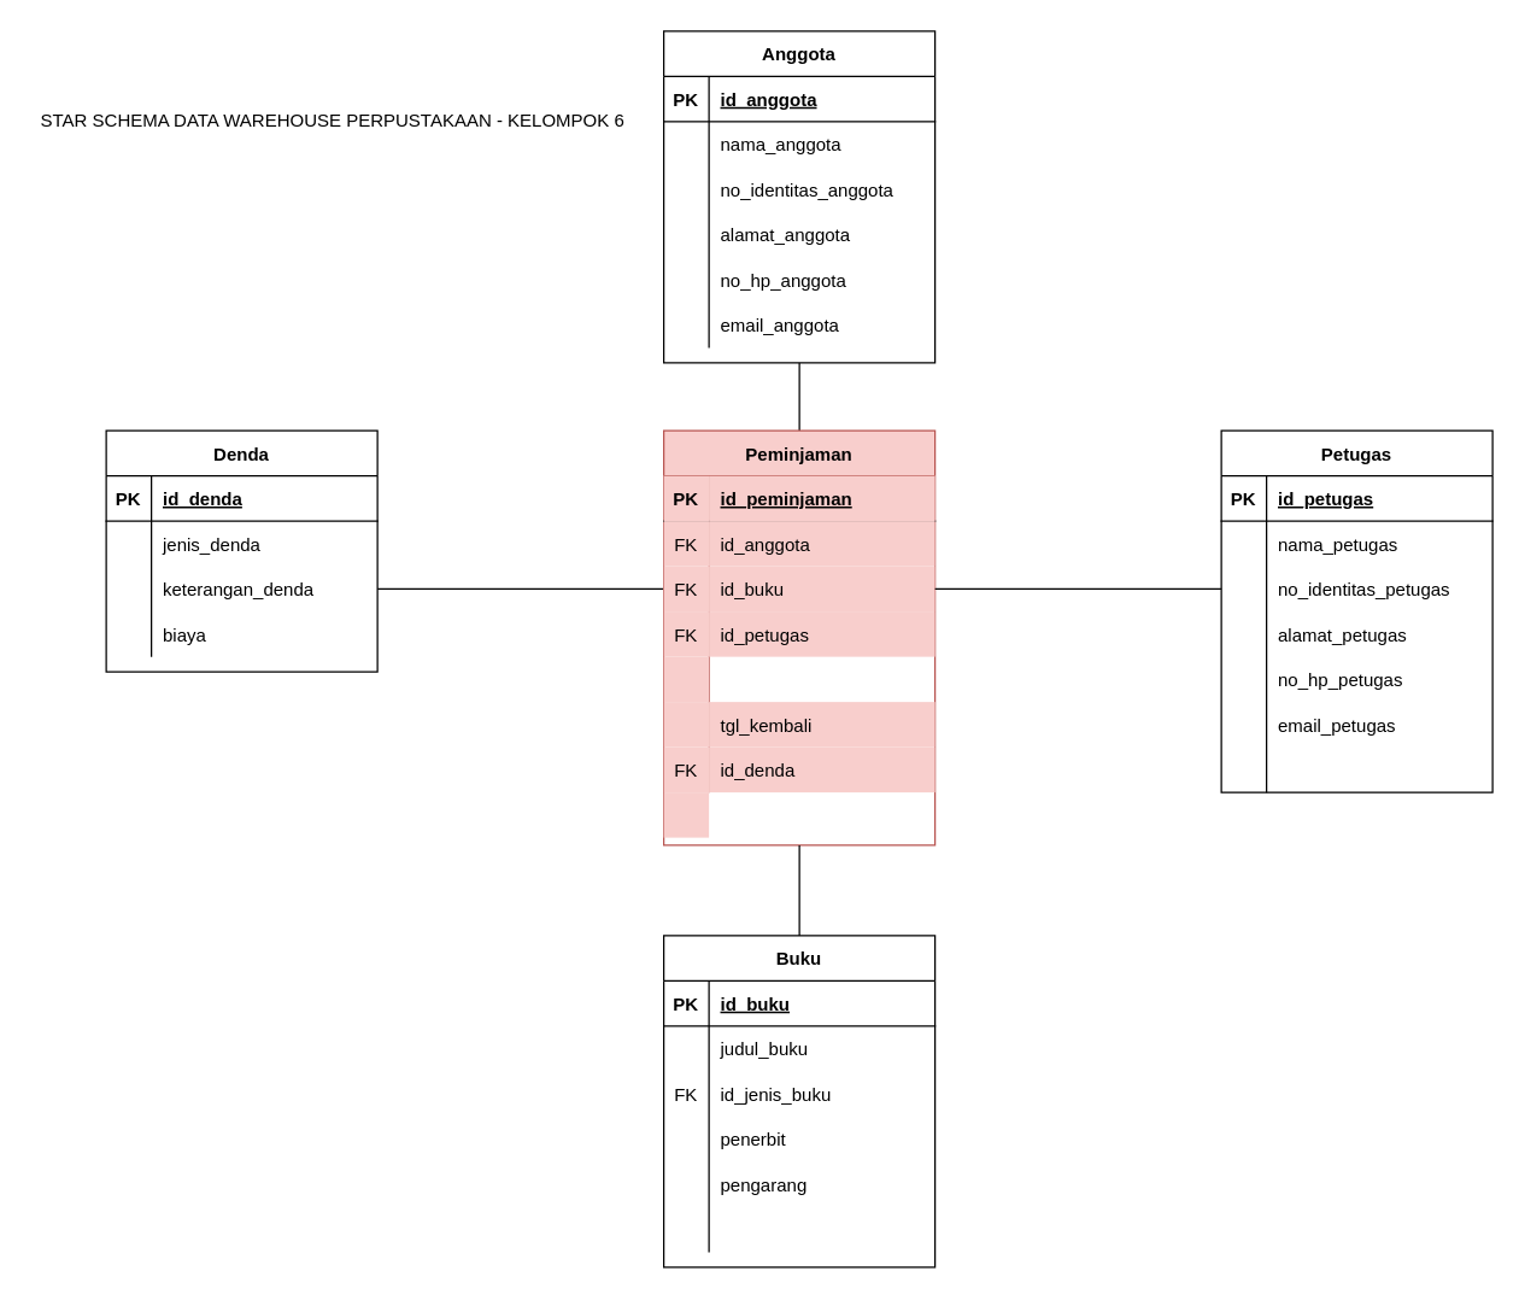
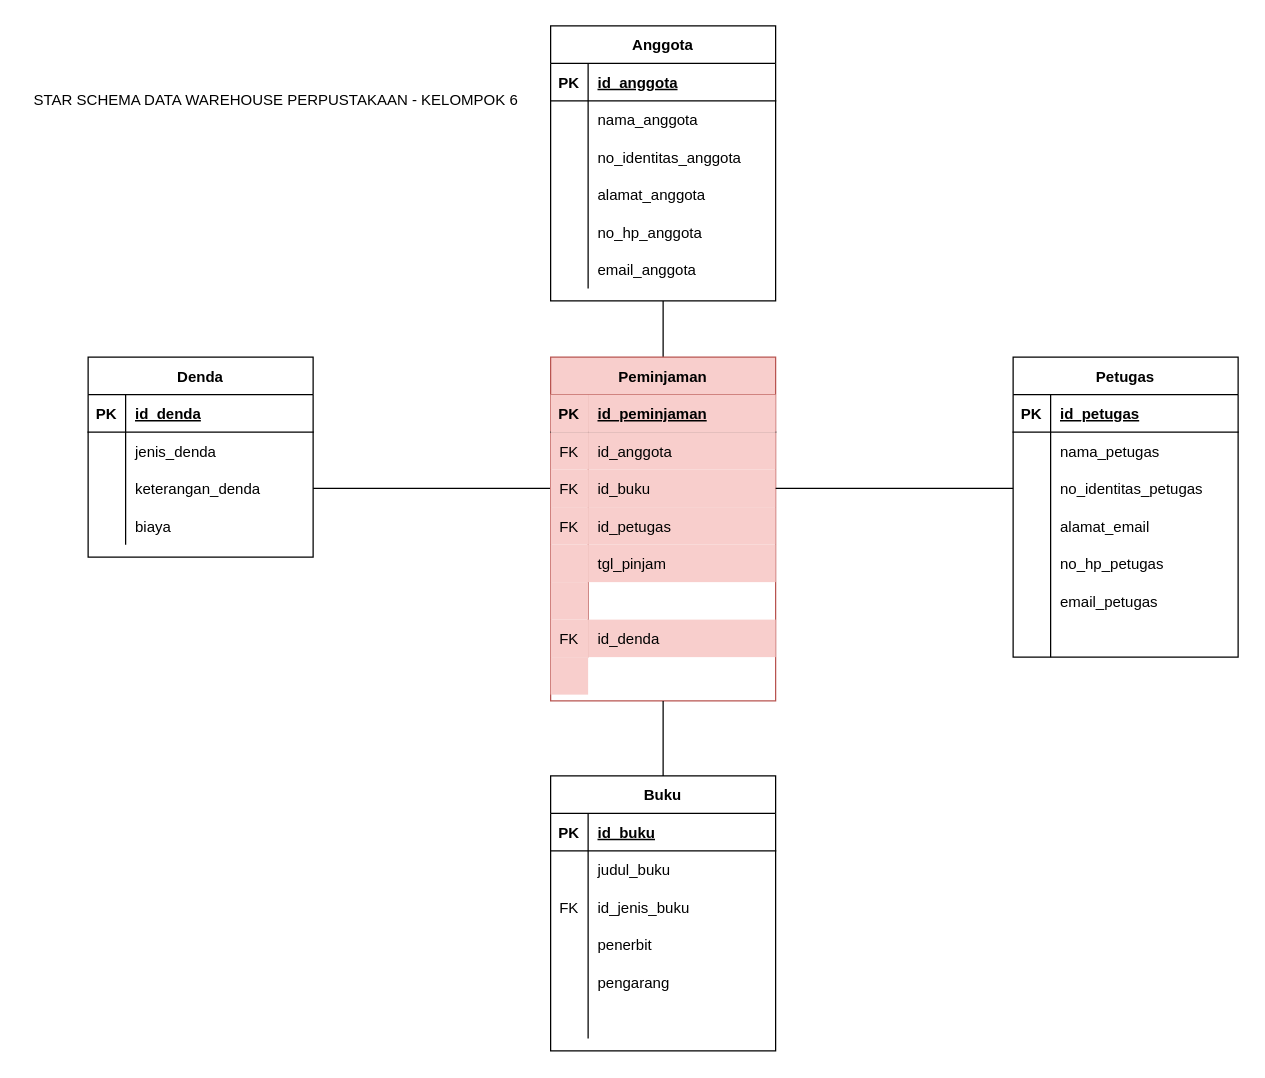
- <mxCell id="94" value="alamat_petugas" style="shape=partialRectangle;connectable=0;fillColor=none;top=0;left=0;bottom=0;right=0;align=left;spacingLeft=6;overflow=hidden;" vertex="1" parent="92"><mxGeometry x="30" width="150" height="30" as="geometry" /></mxCell>
+ <mxCell id="94" value="alamat_email" style="shape=partialRectangle;connectable=0;fillColor=none;top=0;left=0;bottom=0;right=0;align=left;spacingLeft=6;overflow=hidden;" vertex="1" parent="92"><mxGeometry x="30" width="150" height="30" as="geometry" /></mxCell>
+ <mxCell id="38" value="tgl_pinjam" style="shape=partialRectangle;connectable=0;fillColor=#f8cecc;top=0;left=0;bottom=0;right=0;align=left;spacingLeft=6;overflow=hidden;strokeColor=#b85450;" vertex="1" parent="36"><mxGeometry x="30" width="150" height="30" as="geometry" /></mxCell>
- <mxCell id="41" value="tgl_kembali" style="shape=partialRectangle;connectable=0;fillColor=#f8cecc;top=0;left=0;bottom=0;right=0;align=left;spacingLeft=6;overflow=hidden;strokeColor=#b85450;" vertex="1" parent="39"><mxGeometry x="30" width="150" height="30" as="geometry" /></mxCell>
